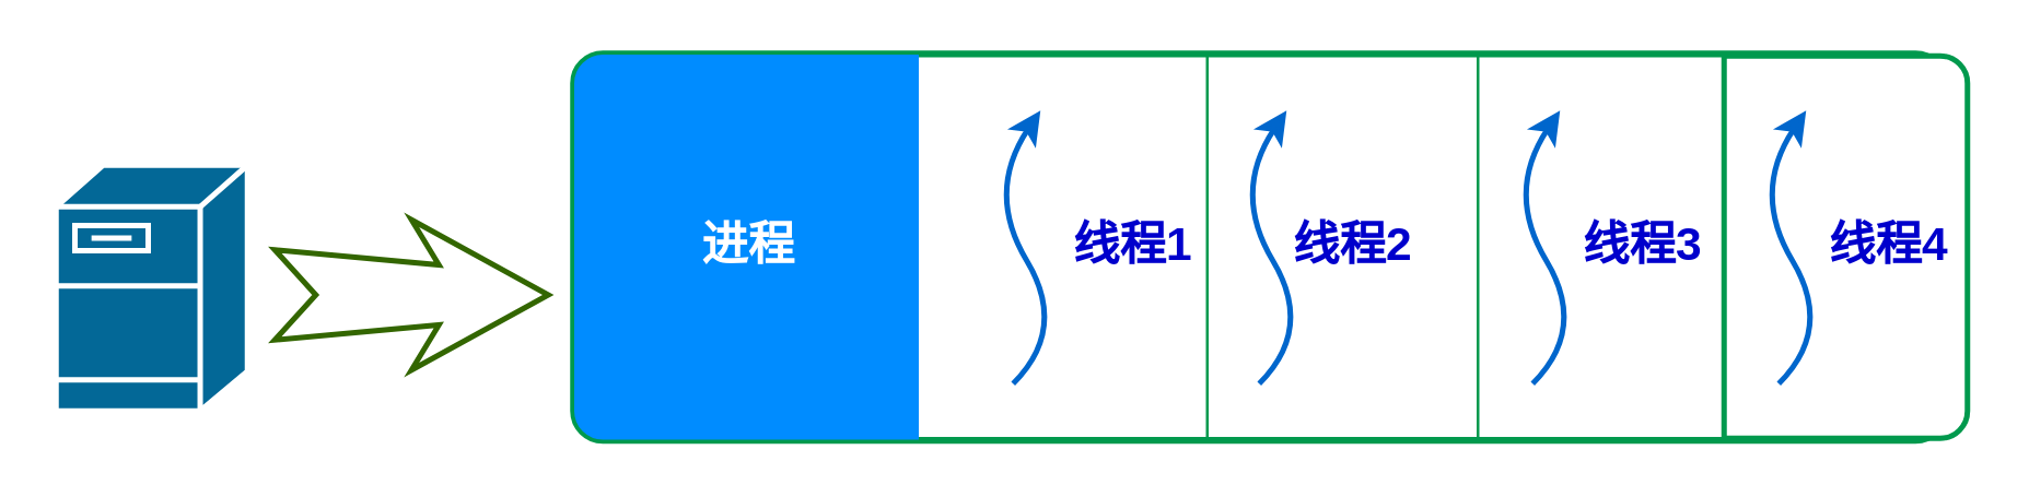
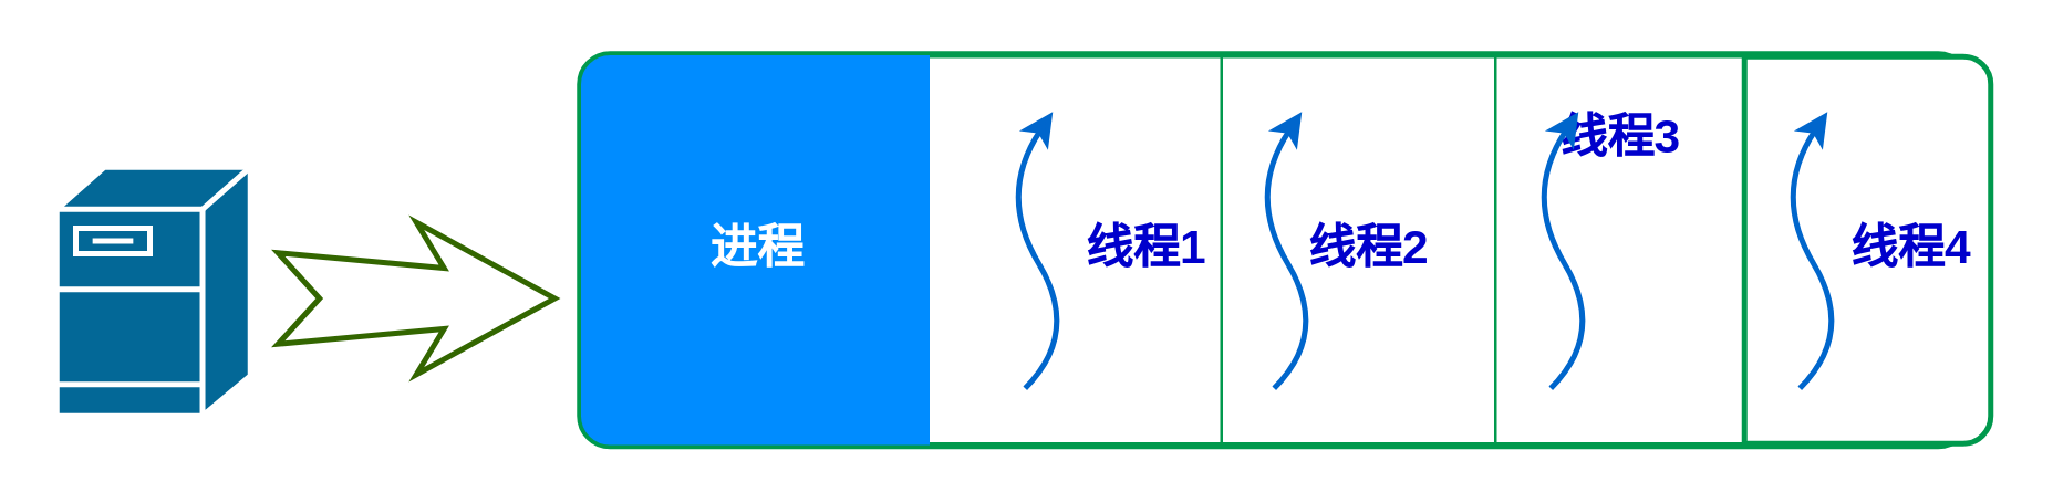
- <mxCell id="9" value="&lt;font style=&quot;font-size: 17px&quot; color=&quot;#0000cc&quot;&gt;&lt;b&gt;线程3&lt;/b&gt;&lt;/font&gt;" style="text;html=1;align=center;verticalAlign=middle;resizable=0;points=[];autosize=1;" parent="2" vertex="1"><mxGeometry x="360" y="60" width="60" height="20" as="geometry" /></mxCell>
+ <mxCell id="9" value="&lt;font style=&quot;font-size: 17px&quot; color=&quot;#0000cc&quot;&gt;&lt;b&gt;线程3&lt;/b&gt;&lt;/font&gt;" style="text;html=1;align=center;verticalAlign=middle;resizable=0;points=[];autosize=1;" parent="2" vertex="1"><mxGeometry x="345" y="20" width="60" height="20" as="geometry" /></mxCell>
